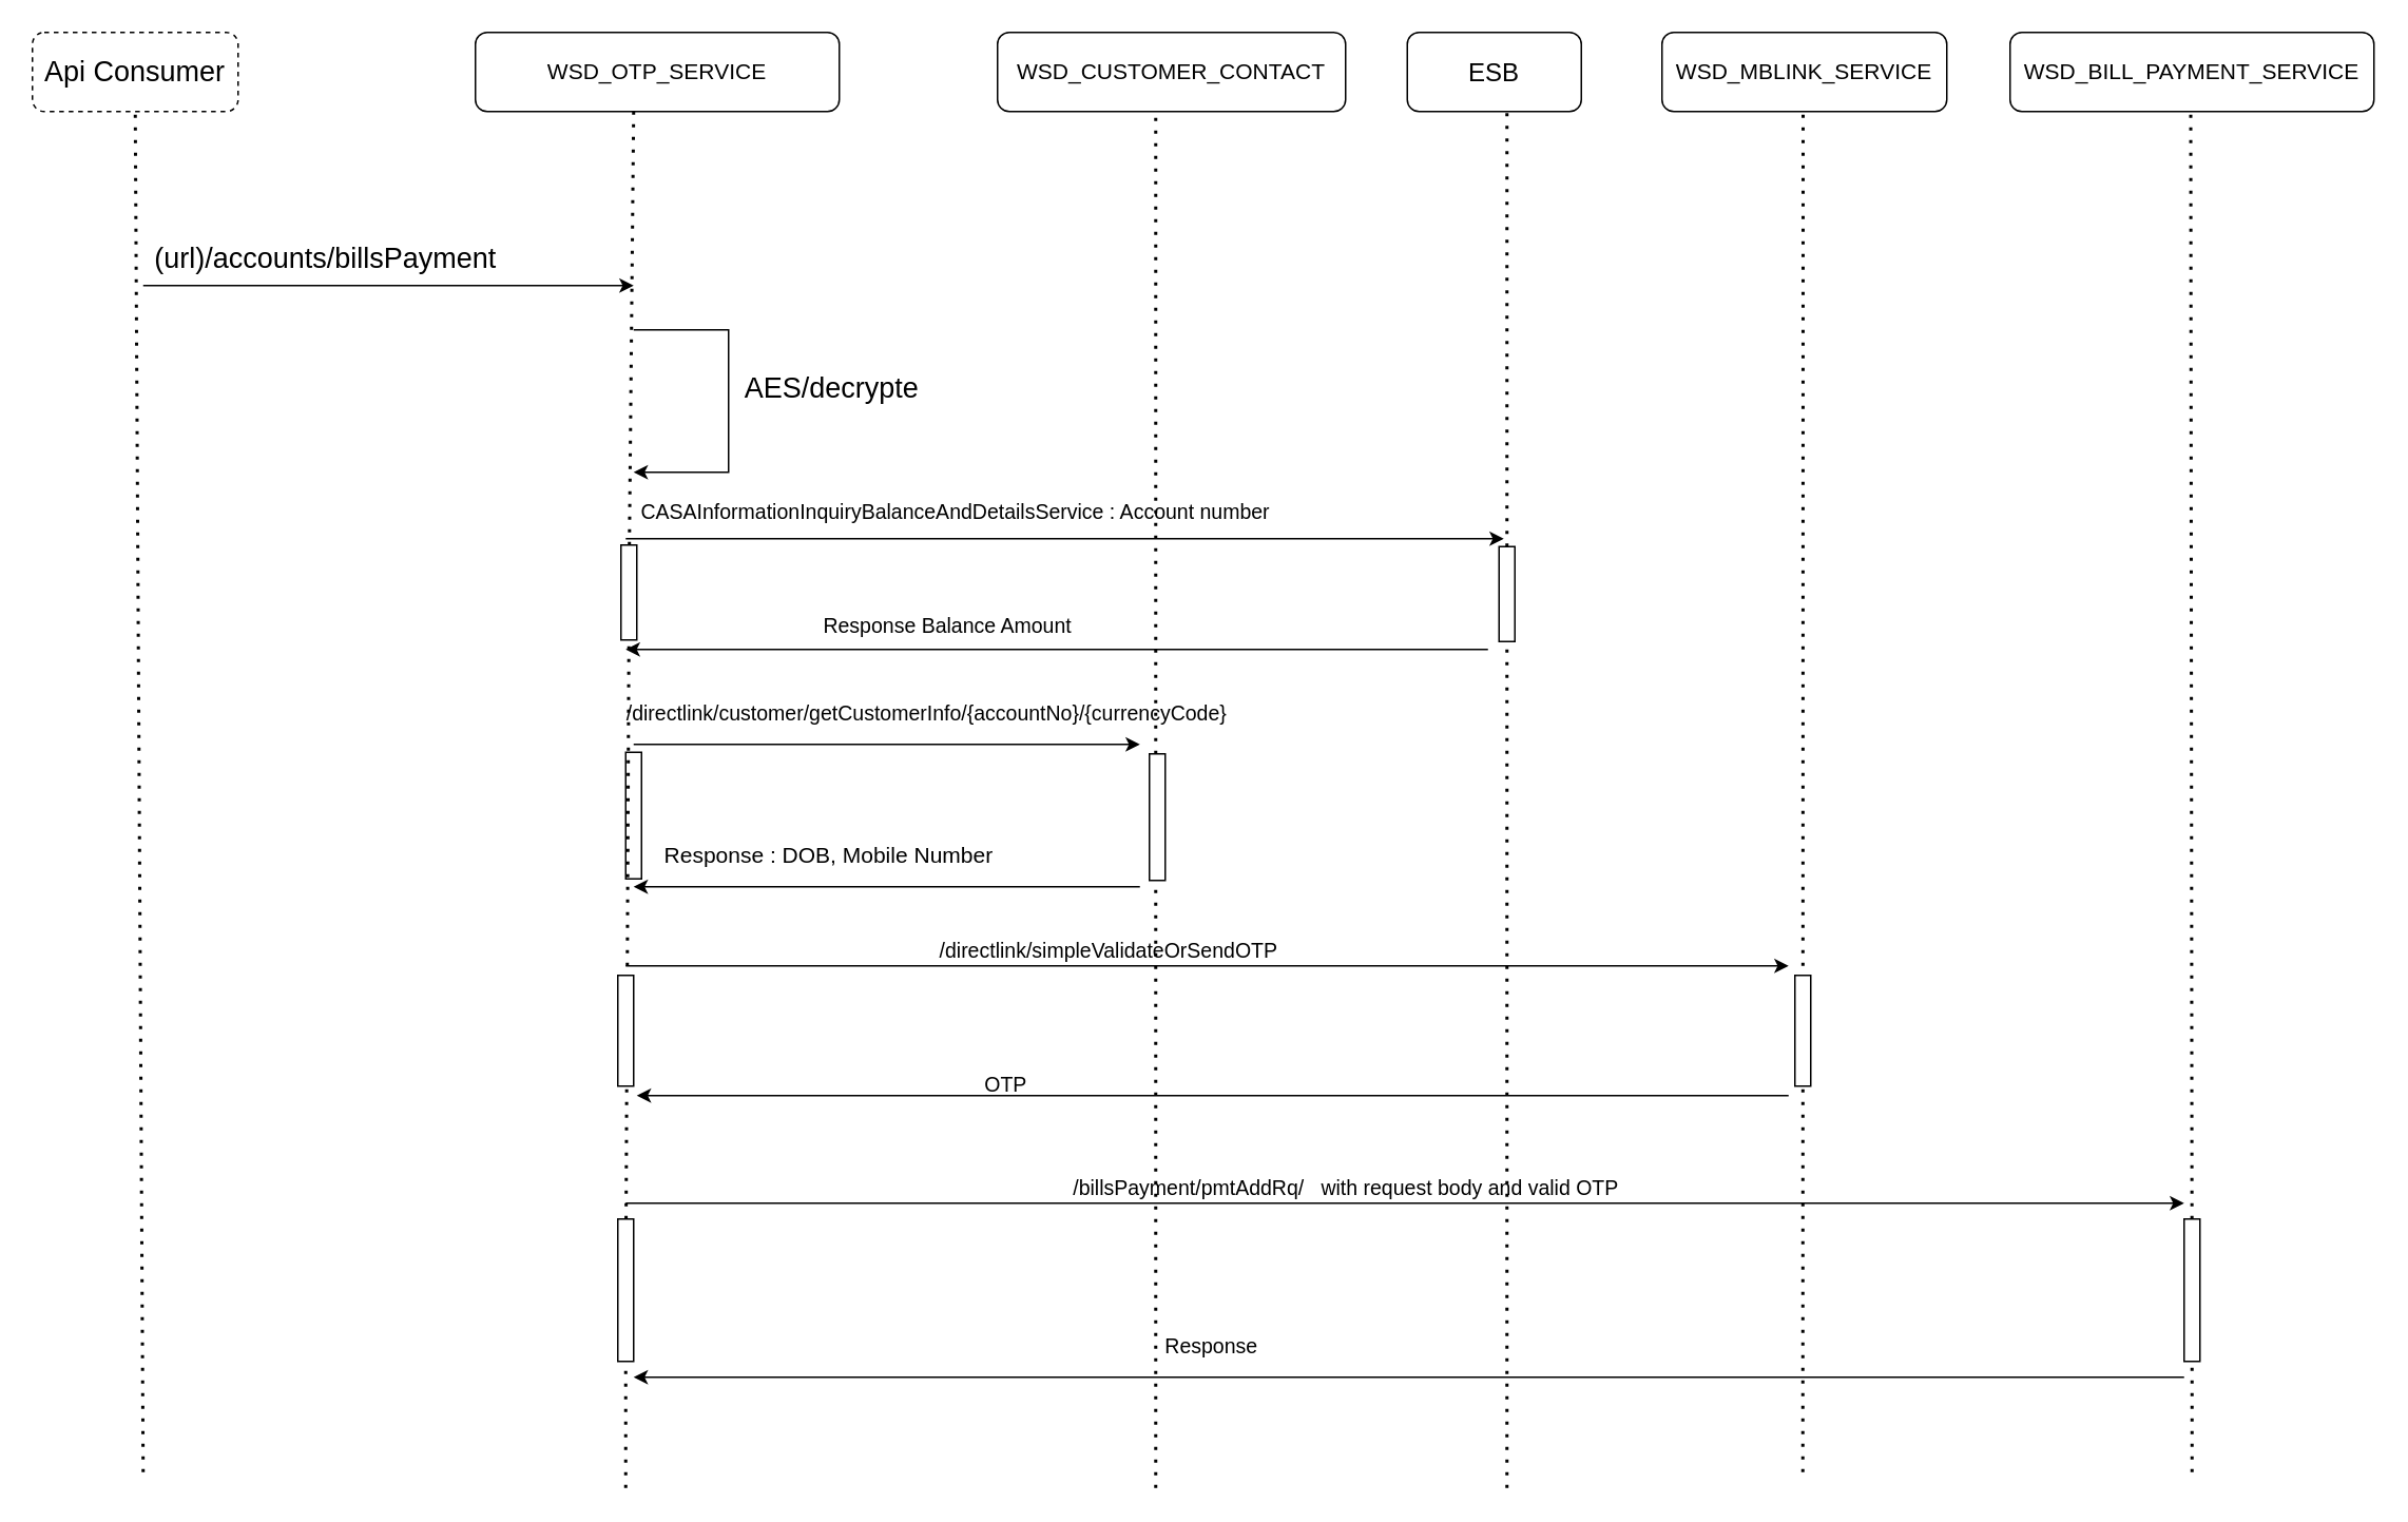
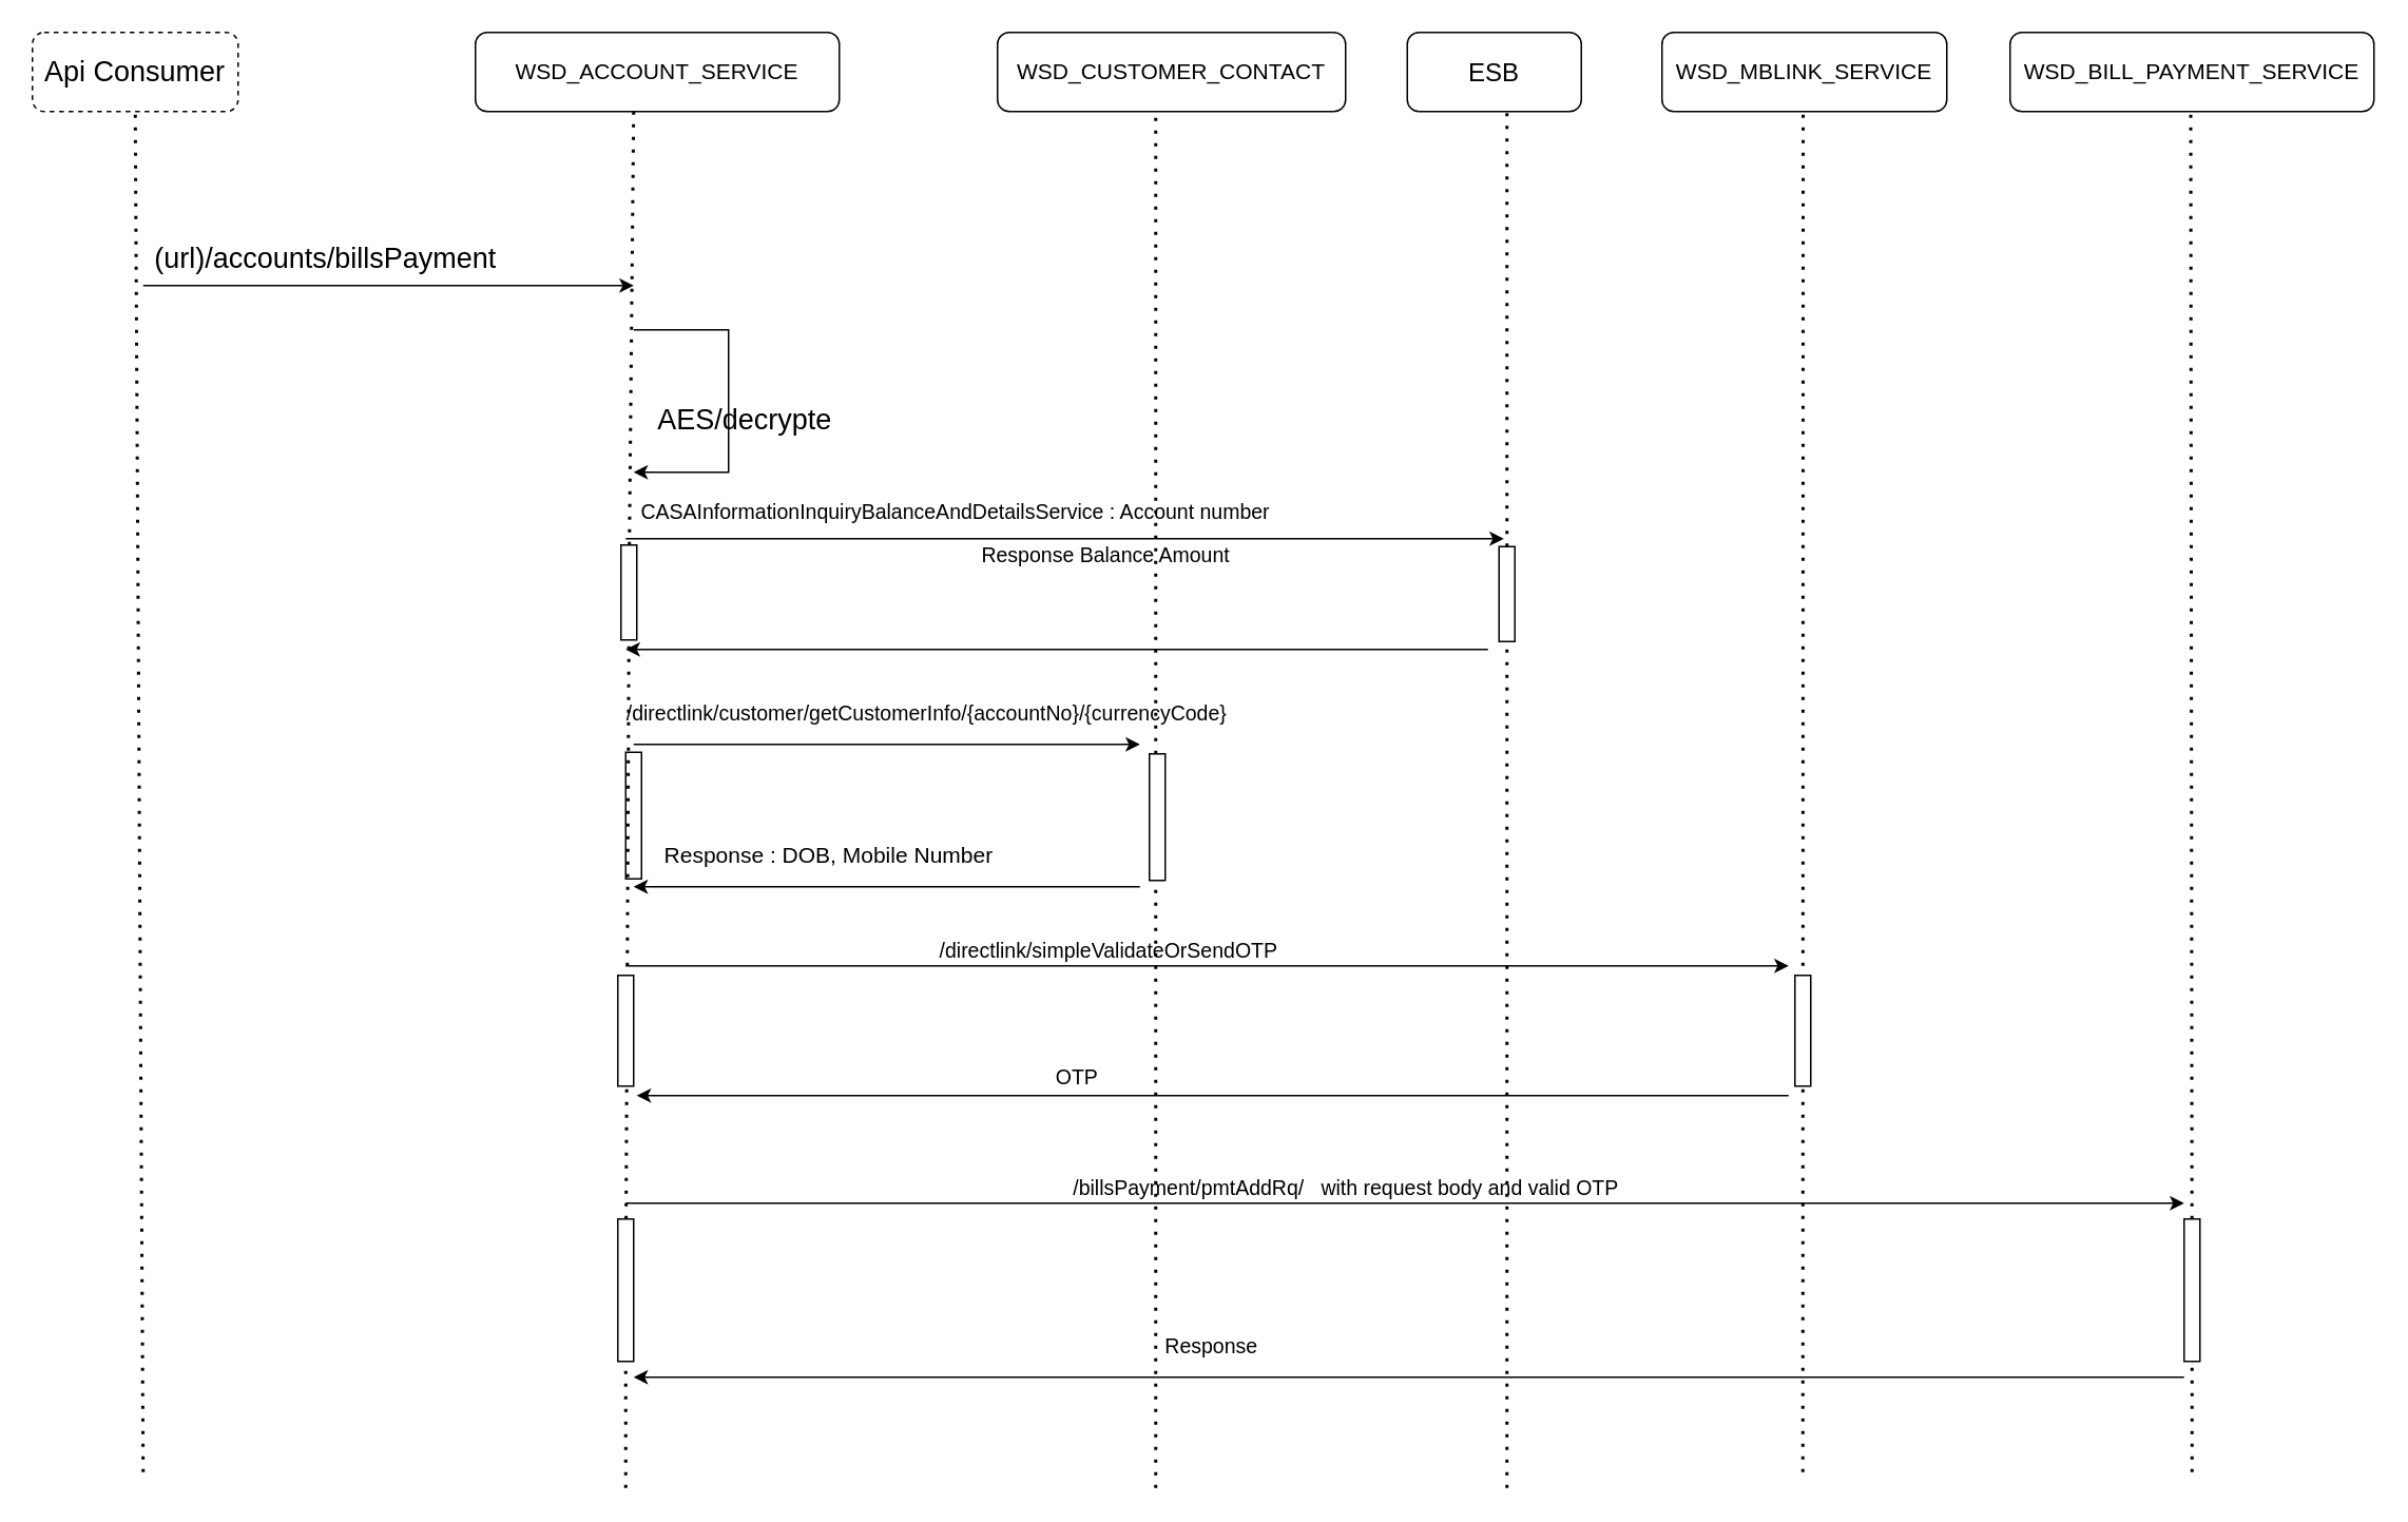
- <mxCell id="3" value="&lt;div&gt;&lt;span&gt;&lt;font style=&quot;font-size: 14px&quot;&gt;WSD_OTP_SERVICE&lt;/font&gt;&lt;/span&gt;&lt;/div&gt;" style="rounded=1;whiteSpace=wrap;html=1;align=center;" vertex="1" parent="1"><mxGeometry x="300" y="20" width="230" height="50" as="geometry" /></mxCell>
+ <mxCell id="3" value="&lt;div&gt;&lt;span&gt;&lt;font style=&quot;font-size: 14px&quot;&gt;WSD_ACCOUNT_SERVICE&lt;/font&gt;&lt;/span&gt;&lt;/div&gt;" style="rounded=1;whiteSpace=wrap;html=1;align=center;" vertex="1" parent="1"><mxGeometry x="300" y="20" width="230" height="50" as="geometry" /></mxCell>
- <mxCell id="13" value="&lt;span style=&quot;font-size: 18px&quot;&gt;AES/decrypte&lt;/span&gt;" style="text;html=1;align=center;verticalAlign=middle;resizable=0;points=[];autosize=1;strokeColor=none;fillColor=none;fontSize=16;" vertex="1" parent="1"><mxGeometry x="460" y="230" width="130" height="30" as="geometry" /></mxCell>
+ <mxCell id="13" value="&lt;span style=&quot;font-size: 18px&quot;&gt;AES/decrypte&lt;/span&gt;" style="text;html=1;align=center;verticalAlign=middle;resizable=0;points=[];autosize=1;strokeColor=none;fillColor=none;fontSize=16;" vertex="1" parent="1"><mxGeometry x="405" y="250" width="130" height="30" as="geometry" /></mxCell>
- <mxCell id="25" value="&lt;span style=&quot;font-size: 13px&quot;&gt;Response Balance Amount&amp;nbsp;&lt;/span&gt;" style="text;html=1;align=center;verticalAlign=middle;resizable=0;points=[];autosize=1;strokeColor=none;fillColor=none;fontSize=14;" vertex="1" parent="1"><mxGeometry x="510" y="385" width="180" height="20" as="geometry" /></mxCell>
+ <mxCell id="25" value="&lt;span style=&quot;font-size: 13px&quot;&gt;Response Balance Amount&amp;nbsp;&lt;/span&gt;" style="text;html=1;align=center;verticalAlign=middle;resizable=0;points=[];autosize=1;strokeColor=none;fillColor=none;fontSize=14;" vertex="1" parent="1"><mxGeometry x="610" y="340" width="180" height="20" as="geometry" /></mxCell>
- <mxCell id="35" value="OTP" style="text;html=1;align=center;verticalAlign=middle;resizable=0;points=[];autosize=1;strokeColor=none;fillColor=none;fontSize=13;" vertex="1" parent="1"><mxGeometry x="615" y="675" width="40" height="20" as="geometry" /></mxCell>
+ <mxCell id="35" value="OTP" style="text;html=1;align=center;verticalAlign=middle;resizable=0;points=[];autosize=1;strokeColor=none;fillColor=none;fontSize=13;" vertex="1" parent="1"><mxGeometry x="660" y="670" width="40" height="20" as="geometry" /></mxCell>
